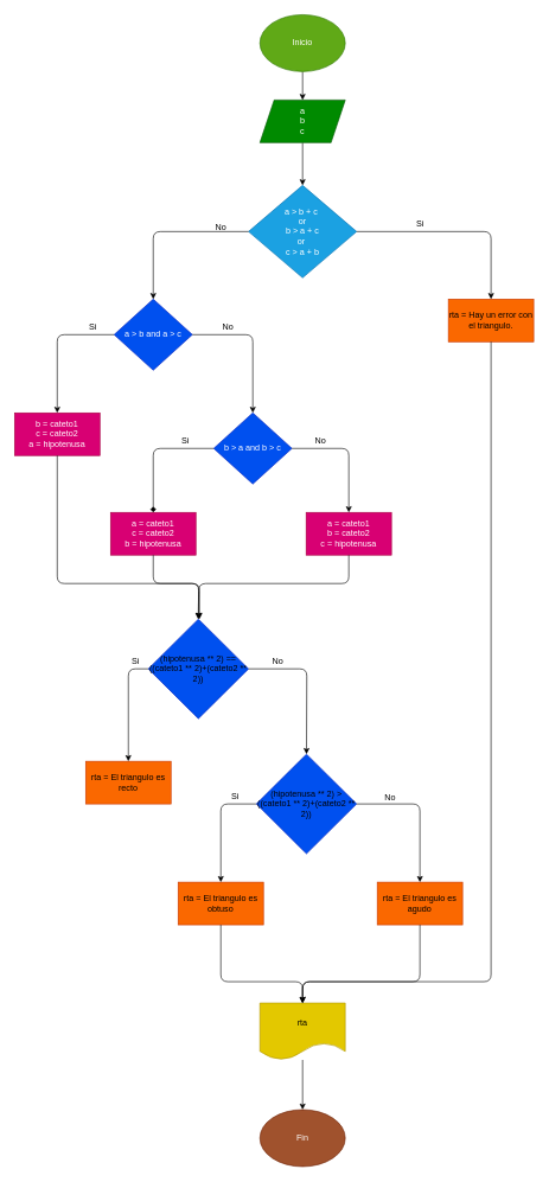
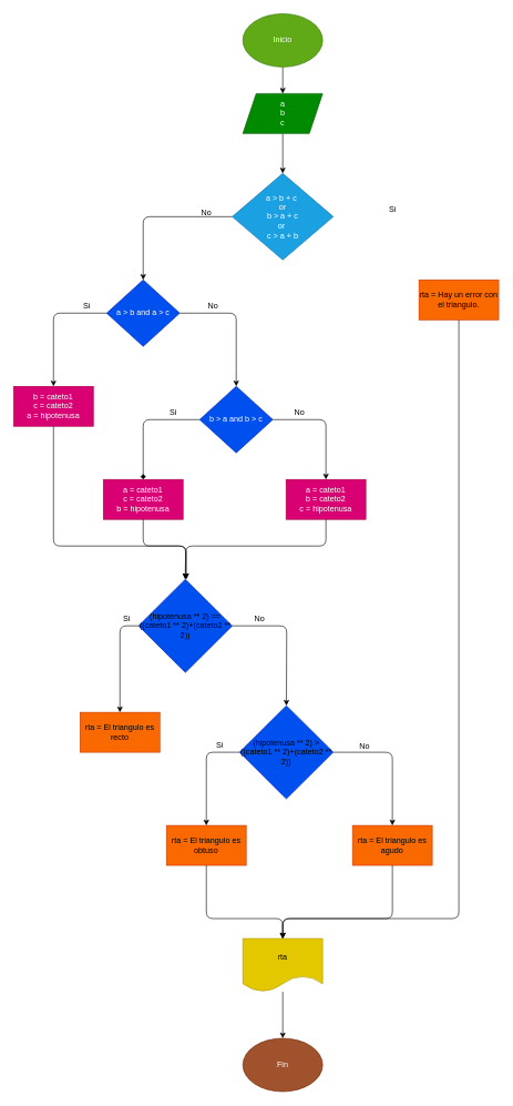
- <mxCell id="22" value="" style="endArrow=classic;html=1;exitX=1;exitY=0.5;exitDx=0;exitDy=0;entryX=0.5;entryY=0;entryDx=0;entryDy=0;" edge="1" parent="1" source="6" target="7"><mxGeometry width="50" height="50" relative="1" as="geometry"><mxPoint x="560" y="370" as="sourcePoint" /><mxPoint x="610" y="320" as="targetPoint" /><Array as="points"><mxPoint x="690" y="325" /></Array></mxGeometry></mxCell>
